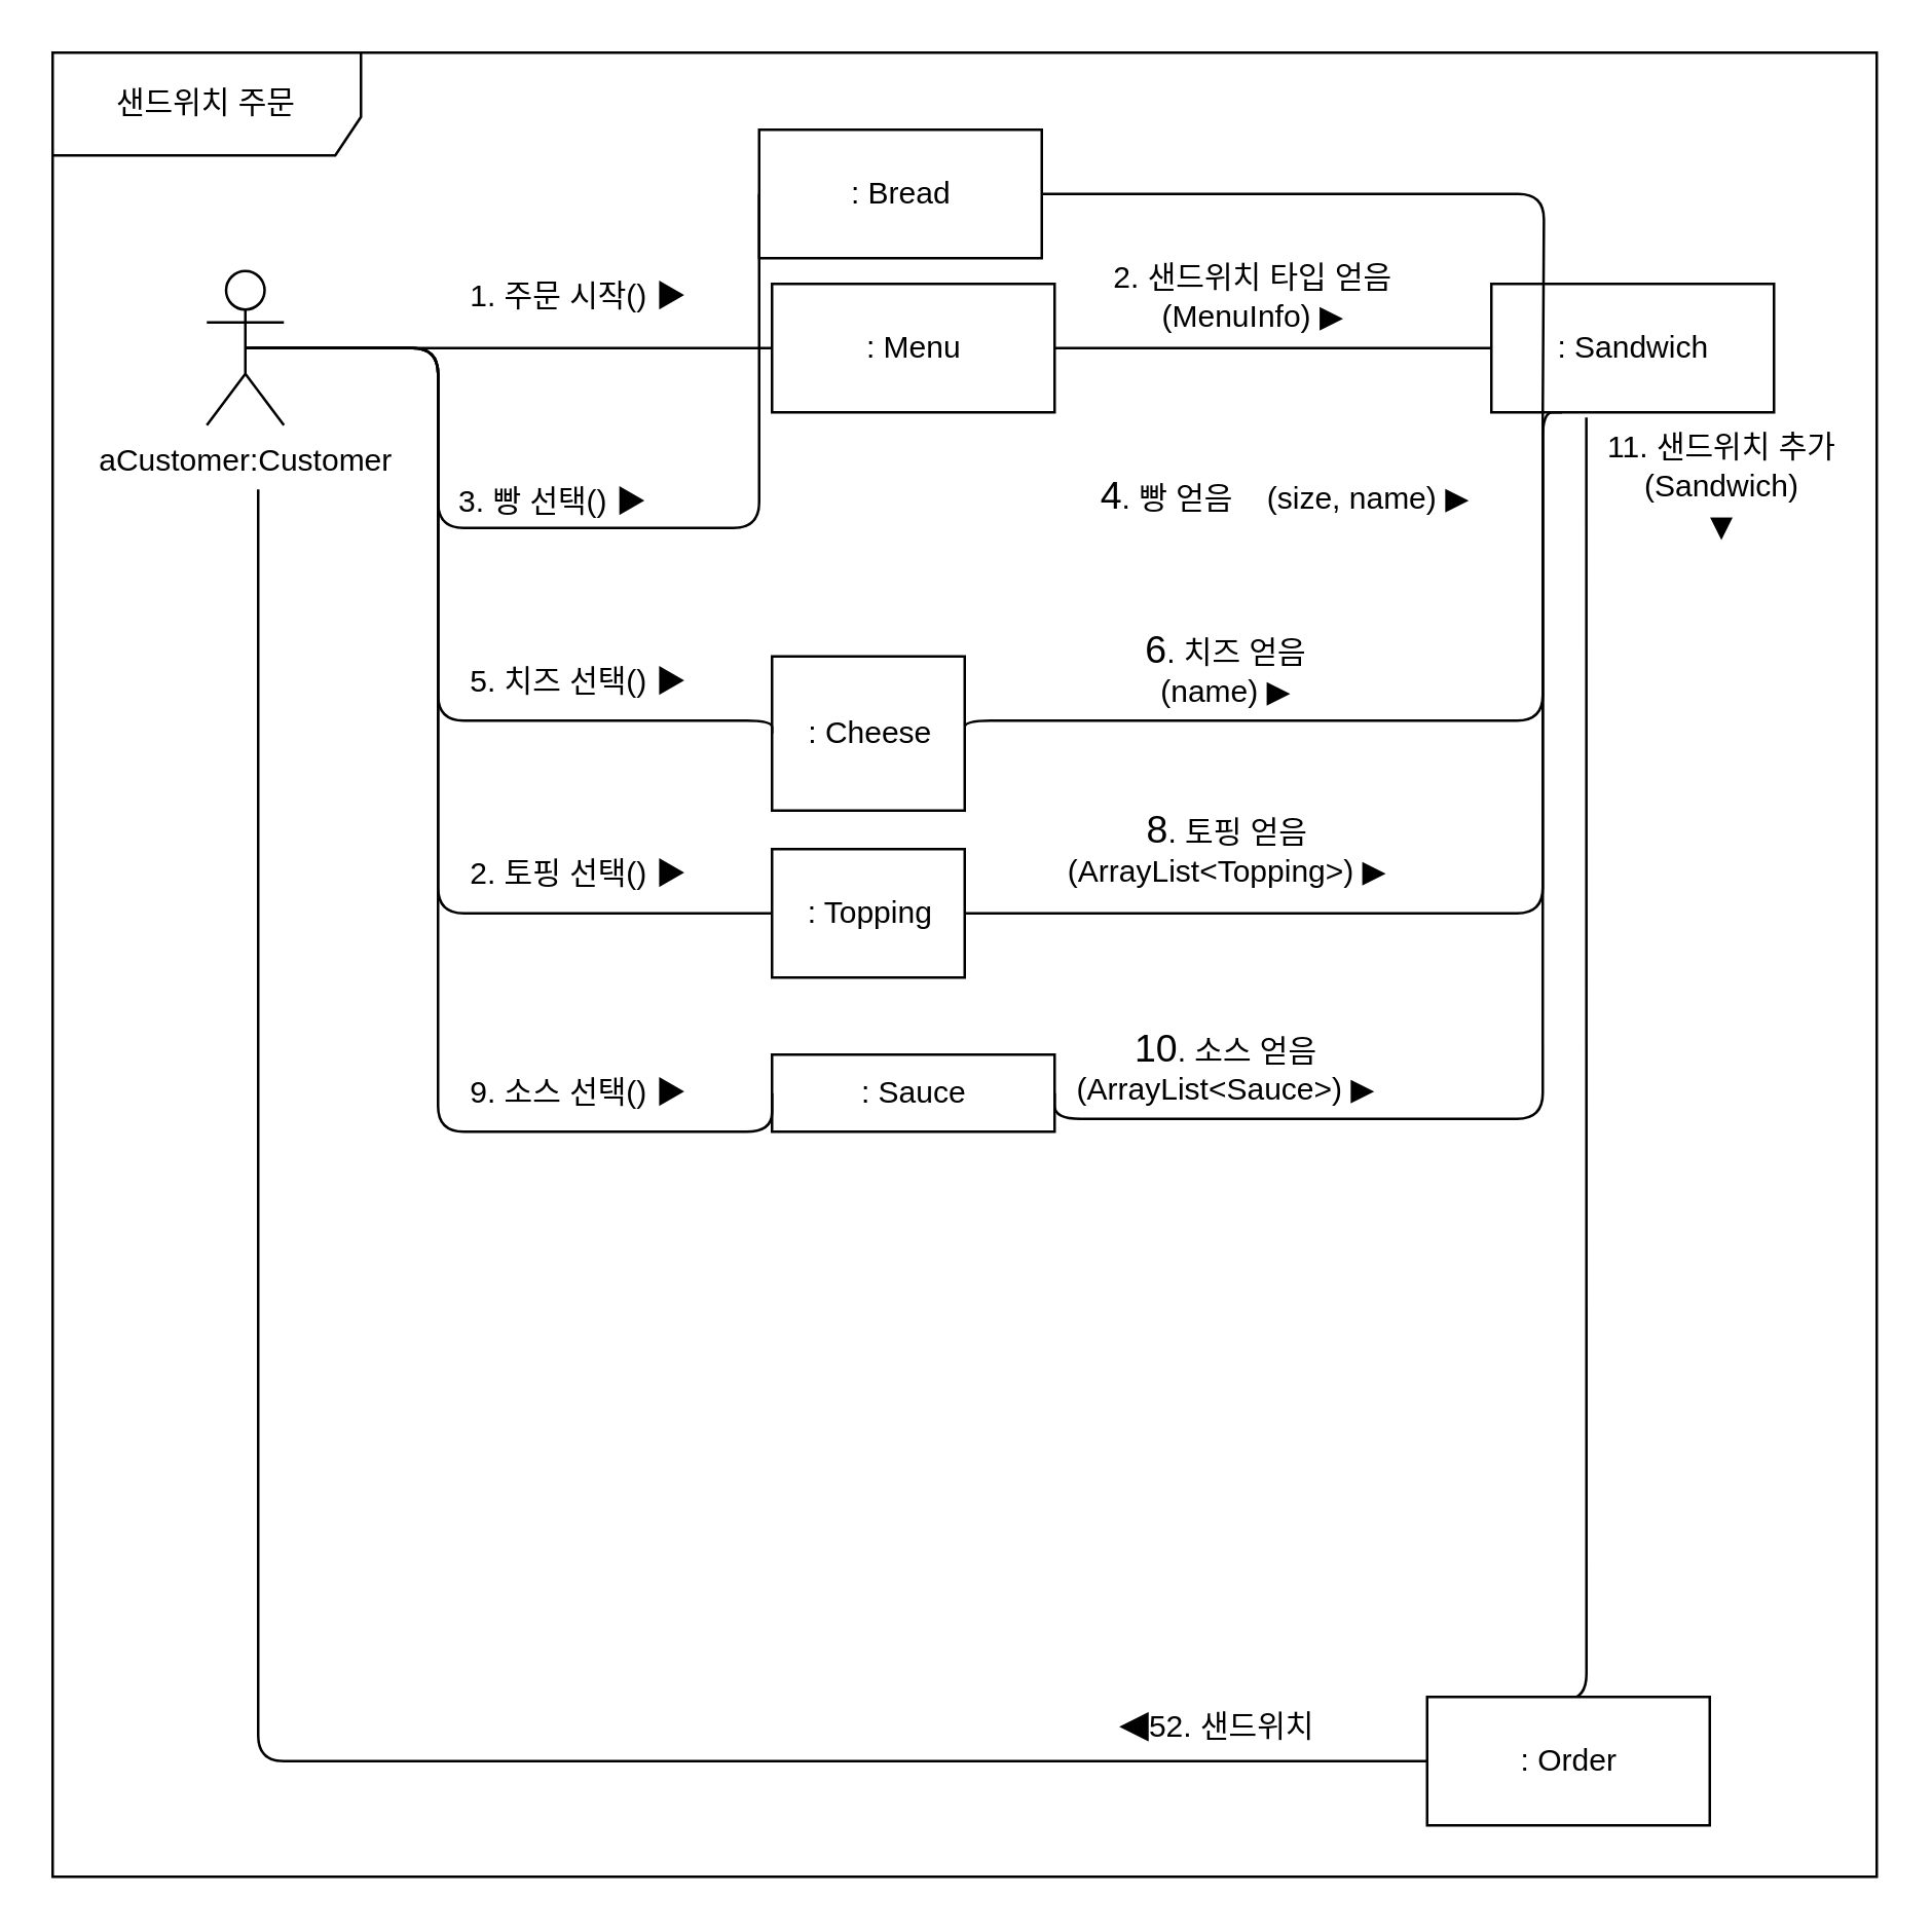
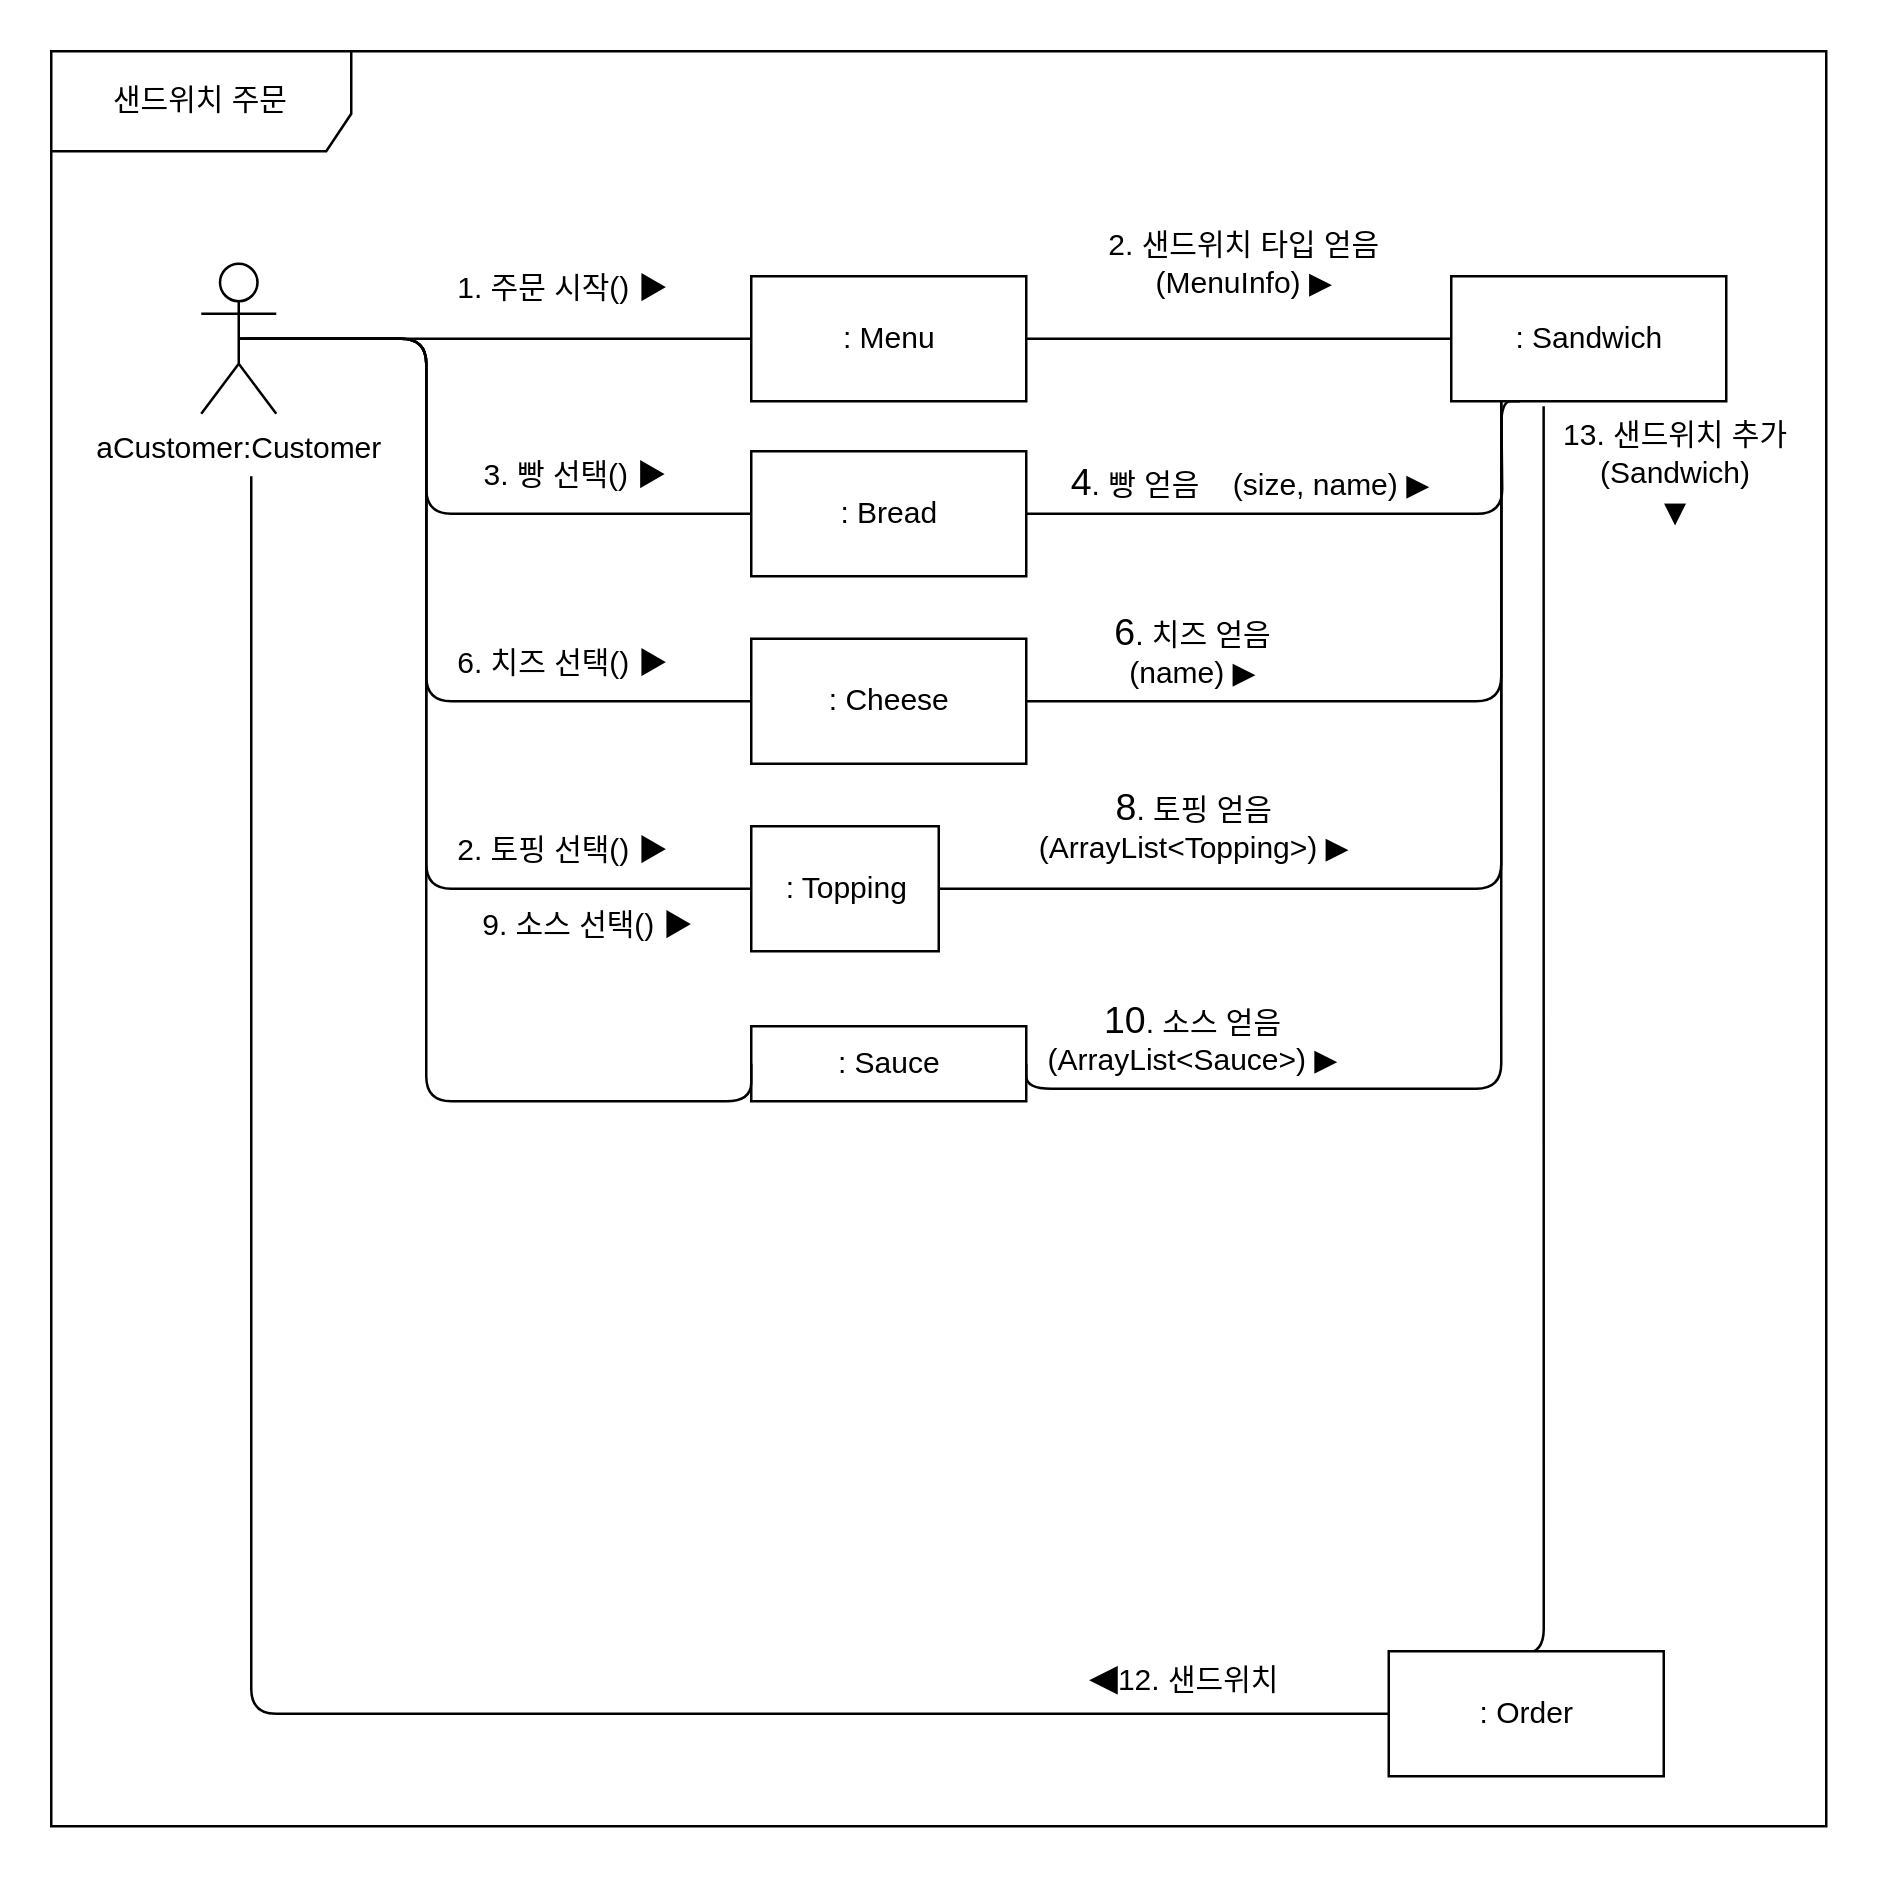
- <mxCell id="19" value=": Bread" style="html=1;" parent="1" vertex="1"><mxGeometry x="295" y="50" width="110" height="50" as="geometry" /></mxCell>
+ <mxCell id="19" value=": Bread" style="html=1;" parent="1" vertex="1"><mxGeometry x="300" y="180" width="110" height="50" as="geometry" /></mxCell>
- <mxCell id="18" value="2. 샌드위치 타입 얻음(MenuInfo) ▶" style="text;html=1;strokeColor=none;fillColor=none;align=center;verticalAlign=middle;whiteSpace=wrap;rounded=0;" parent="1" vertex="1"><mxGeometry x="420" y="105" width="135" height="20" as="geometry" /></mxCell>
+ <mxCell id="18" value="2. 샌드위치 타입 얻음(MenuInfo) ▶" style="text;html=1;strokeColor=none;fillColor=none;align=center;verticalAlign=middle;whiteSpace=wrap;rounded=0;" parent="1" vertex="1"><mxGeometry x="430" y="95" width="135" height="20" as="geometry" /></mxCell>
- <mxCell id="33" value="11. 샌드위치 추가(Sandwich)&lt;br&gt;&lt;span style=&quot;font-family: , sans-serif ; font-size: 15px ; background-color: rgb(255 , 255 , 255)&quot;&gt;▼&lt;/span&gt;" style="text;html=1;strokeColor=none;fillColor=none;align=center;verticalAlign=middle;whiteSpace=wrap;rounded=0;" parent="1" vertex="1"><mxGeometry x="620" y="180" width="100" height="20" as="geometry" /></mxCell>
+ <mxCell id="33" value="13. 샌드위치 추가(Sandwich)&lt;br&gt;&lt;span style=&quot;font-family: , sans-serif ; font-size: 15px ; background-color: rgb(255 , 255 , 255)&quot;&gt;▼&lt;/span&gt;" style="text;html=1;strokeColor=none;fillColor=none;align=center;verticalAlign=middle;whiteSpace=wrap;rounded=0;" parent="1" vertex="1"><mxGeometry x="620" y="180" width="100" height="20" as="geometry" /></mxCell>
- <mxCell id="29" value="3. 빵 선택() ▶" style="text;html=1;strokeColor=none;fillColor=none;align=center;verticalAlign=middle;whiteSpace=wrap;rounded=0;" parent="1" vertex="1"><mxGeometry x="175" y="185" width="80" height="20" as="geometry" /></mxCell>
+ <mxCell id="29" value="3. 빵 선택() ▶" style="text;html=1;strokeColor=none;fillColor=none;align=center;verticalAlign=middle;whiteSpace=wrap;rounded=0;" parent="1" vertex="1"><mxGeometry x="190" y="180" width="80" height="20" as="geometry" /></mxCell>
- <mxCell id="30" value="5. 치즈 선택() ▶" style="text;html=1;strokeColor=none;fillColor=none;align=center;verticalAlign=middle;whiteSpace=wrap;rounded=0;" parent="1" vertex="1"><mxGeometry x="180" y="255" width="90" height="20" as="geometry" /></mxCell>
+ <mxCell id="30" value="6. 치즈 선택() ▶" style="text;html=1;strokeColor=none;fillColor=none;align=center;verticalAlign=middle;whiteSpace=wrap;rounded=0;" parent="1" vertex="1"><mxGeometry x="180" y="255" width="90" height="20" as="geometry" /></mxCell>
- <mxCell id="20" value=": Cheese" style="html=1;" parent="1" vertex="1"><mxGeometry x="300" y="255" width="75" height="60" as="geometry" /></mxCell>
+ <mxCell id="20" value=": Cheese" style="html=1;" parent="1" vertex="1"><mxGeometry x="300" y="255" width="110" height="50" as="geometry" /></mxCell>
- <mxCell id="32" value="9. 소스 선택() ▶" style="text;html=1;strokeColor=none;fillColor=none;align=center;verticalAlign=middle;whiteSpace=wrap;rounded=0;" parent="1" vertex="1"><mxGeometry x="180" y="415" width="90" height="20" as="geometry" /></mxCell>
+ <mxCell id="32" value="9. 소스 선택() ▶" style="text;html=1;strokeColor=none;fillColor=none;align=center;verticalAlign=middle;whiteSpace=wrap;rounded=0;" parent="1" vertex="1"><mxGeometry x="190" y="360" width="90" height="20" as="geometry" /></mxCell>
- <mxCell id="34" value="&lt;span style=&quot;font-family: , sans-serif ; font-size: 15px ; background-color: rgb(255 , 255 , 255)&quot;&gt;◀&lt;/span&gt;52. 샌드위치" style="text;html=1;strokeColor=none;fillColor=none;align=center;verticalAlign=middle;whiteSpace=wrap;rounded=0;" parent="1" vertex="1"><mxGeometry x="427" y="660" width="93" height="20" as="geometry" /></mxCell>
+ <mxCell id="34" value="&lt;span style=&quot;font-family: , sans-serif ; font-size: 15px ; background-color: rgb(255 , 255 , 255)&quot;&gt;◀&lt;/span&gt;12. 샌드위치" style="text;html=1;strokeColor=none;fillColor=none;align=center;verticalAlign=middle;whiteSpace=wrap;rounded=0;" parent="1" vertex="1"><mxGeometry x="427" y="660" width="93" height="20" as="geometry" /></mxCell>
